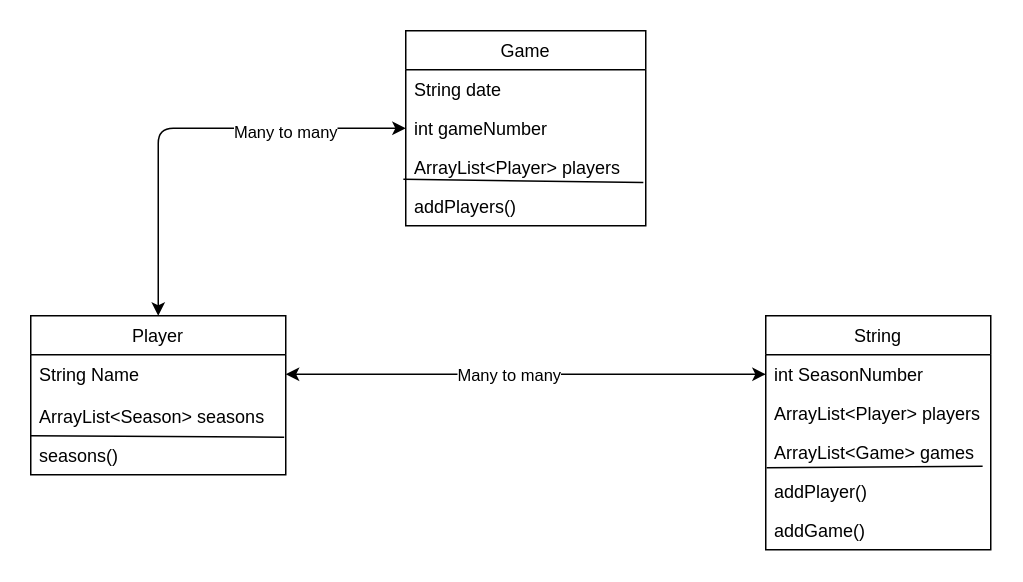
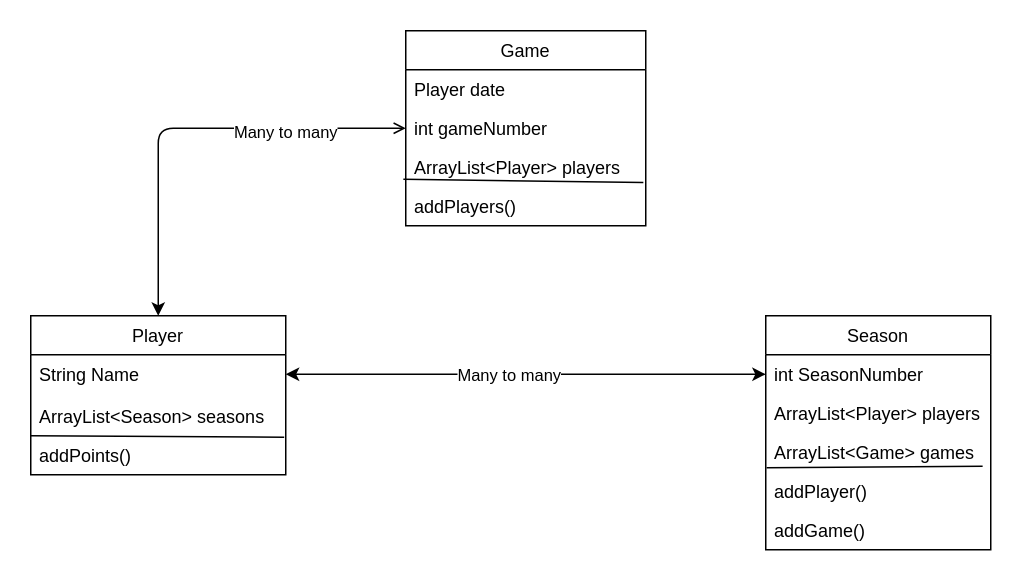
- <mxCell id="17" value="String date" style="text;strokeColor=none;fillColor=none;align=left;verticalAlign=top;spacingLeft=4;spacingRight=4;overflow=hidden;rotatable=0;points=[[0,0.5],[1,0.5]];portConstraint=eastwest;" parent="16" vertex="1"><mxGeometry y="26" width="160" height="26" as="geometry" /></mxCell>
+ <mxCell id="17" value="Player date" style="text;strokeColor=none;fillColor=none;align=left;verticalAlign=top;spacingLeft=4;spacingRight=4;overflow=hidden;rotatable=0;points=[[0,0.5],[1,0.5]];portConstraint=eastwest;" parent="16" vertex="1"><mxGeometry y="26" width="160" height="26" as="geometry" /></mxCell>
- <mxCell id="22" value="" style="endArrow=classic;startArrow=classic;html=1;exitX=0.5;exitY=0;exitDx=0;exitDy=0;entryX=0;entryY=0.5;entryDx=0;entryDy=0;" parent="1" source="2" target="18" edge="1"><mxGeometry width="50" height="50" relative="1" as="geometry"><mxPoint x="350" y="250" as="sourcePoint" /><mxPoint x="400" y="200" as="targetPoint" /><Array as="points"><mxPoint x="105" y="85" /></Array></mxGeometry></mxCell>
+ <mxCell id="22" value="" style="endArrow=open;startArrow=classic;html=1;exitX=0.5;exitY=0;exitDx=0;exitDy=0;entryX=0;entryY=0.5;entryDx=0;entryDy=0;" parent="1" source="2" target="18" edge="1"><mxGeometry width="50" height="50" relative="1" as="geometry"><mxPoint x="350" y="250" as="sourcePoint" /><mxPoint x="400" y="200" as="targetPoint" /><Array as="points"><mxPoint x="105" y="85" /></Array></mxGeometry></mxCell>
- <mxCell id="7" value="String" style="swimlane;fontStyle=0;childLayout=stackLayout;horizontal=1;startSize=26;fillColor=none;horizontalStack=0;resizeParent=1;resizeParentMax=0;resizeLast=0;collapsible=1;marginBottom=0;" parent="1" vertex="1"><mxGeometry x="510" y="210" width="150" height="156" as="geometry" /></mxCell>
+ <mxCell id="7" value="Season" style="swimlane;fontStyle=0;childLayout=stackLayout;horizontal=1;startSize=26;fillColor=none;horizontalStack=0;resizeParent=1;resizeParentMax=0;resizeLast=0;collapsible=1;marginBottom=0;" parent="1" vertex="1"><mxGeometry x="510" y="210" width="150" height="156" as="geometry" /></mxCell>
- <mxCell id="6" value="seasons()" style="text;strokeColor=none;fillColor=none;align=left;verticalAlign=top;spacingLeft=4;spacingRight=4;overflow=hidden;rotatable=0;points=[[0,0.5],[1,0.5]];portConstraint=eastwest;" parent="2" vertex="1"><mxGeometry y="80" width="170" height="26" as="geometry" /></mxCell>
+ <mxCell id="6" value="addPoints()" style="text;strokeColor=none;fillColor=none;align=left;verticalAlign=top;spacingLeft=4;spacingRight=4;overflow=hidden;rotatable=0;points=[[0,0.5],[1,0.5]];portConstraint=eastwest;" parent="2" vertex="1"><mxGeometry y="80" width="170" height="26" as="geometry" /></mxCell>
